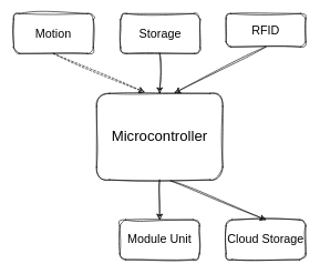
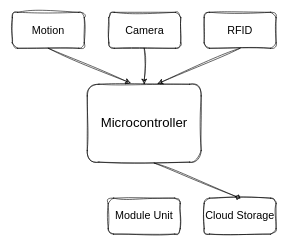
- <mxCell id="4" value="RFID" style="rounded=1;whiteSpace=wrap;html=1;fontSize=18;labelBackgroundColor=none;sketch=1;curveFitting=1;jiggle=2;" vertex="1" parent="1"><mxGeometry x="340" y="20" width="120" height="50" as="geometry" /></mxCell>
+ <mxCell id="4" value="RFID" style="rounded=1;whiteSpace=wrap;html=1;fontSize=18;labelBackgroundColor=none;sketch=1;curveFitting=1;jiggle=2;" vertex="1" parent="1"><mxGeometry x="340" y="20" width="120" height="60" as="geometry" /></mxCell>
- <mxCell id="3" value="Storage" style="rounded=1;whiteSpace=wrap;html=1;fontSize=18;labelBackgroundColor=none;sketch=1;curveFitting=1;jiggle=2;" vertex="1" parent="1"><mxGeometry x="181" y="20" width="120" height="60" as="geometry" /></mxCell>
+ <mxCell id="3" value="Camera" style="rounded=1;whiteSpace=wrap;html=1;fontSize=18;labelBackgroundColor=none;sketch=1;curveFitting=1;jiggle=2;" vertex="1" parent="1"><mxGeometry x="181" y="20" width="120" height="60" as="geometry" /></mxCell>
- <mxCell id="11" value="" style="endArrow=classic;html=1;rounded=0;exitX=0.5;exitY=1;exitDx=0;exitDy=0;entryX=0.38;entryY=-0.015;entryDx=0;entryDy=0;entryPerimeter=0;labelBackgroundColor=none;fontColor=default;sketch=1;curveFitting=1;jiggle=2;dashed=1;" edge="1" parent="1" source="2" target="5"><mxGeometry width="50" height="50" relative="1" as="geometry"><mxPoint x="410" y="90" as="sourcePoint" /><mxPoint x="272" y="149" as="targetPoint" /></mxGeometry></mxCell>
+ <mxCell id="11" value="" style="endArrow=classic;html=1;rounded=0;exitX=0.5;exitY=1;exitDx=0;exitDy=0;entryX=0.38;entryY=-0.015;entryDx=0;entryDy=0;entryPerimeter=0;labelBackgroundColor=none;fontColor=default;sketch=1;curveFitting=1;jiggle=2;" edge="1" parent="1" source="2" target="5"><mxGeometry width="50" height="50" relative="1" as="geometry"><mxPoint x="410" y="90" as="sourcePoint" /><mxPoint x="272" y="149" as="targetPoint" /></mxGeometry></mxCell>
- <mxCell id="12" value="" style="endArrow=classic;html=1;rounded=0;exitX=0.5;exitY=1;exitDx=0;exitDy=0;labelBackgroundColor=none;fontColor=default;sketch=1;curveFitting=1;jiggle=2;" edge="1" parent="1" source="5" target="6"><mxGeometry width="50" height="50" relative="1" as="geometry"><mxPoint x="250" y="90" as="sourcePoint" /><mxPoint x="250" y="150" as="targetPoint" /></mxGeometry></mxCell>
- <mxCell id="13" value="" style="endArrow=classic;html=1;rounded=0;exitX=0.588;exitY=1.012;exitDx=0;exitDy=0;exitPerimeter=0;entryX=0.5;entryY=0;entryDx=0;entryDy=0;labelBackgroundColor=none;fontColor=default;sketch=1;curveFitting=1;jiggle=2;" edge="1" parent="1" source="5" target="7"><mxGeometry width="50" height="50" relative="1" as="geometry"><mxPoint x="250" y="280" as="sourcePoint" /><mxPoint x="250" y="340" as="targetPoint" /></mxGeometry></mxCell>
+ <mxCell id="13" value="" style="endArrow=diamond;html=1;rounded=0;exitX=0.588;exitY=1.012;exitDx=0;exitDy=0;exitPerimeter=0;entryX=0.5;entryY=0;entryDx=0;entryDy=0;labelBackgroundColor=none;fontColor=default;sketch=1;curveFitting=1;jiggle=2;" edge="1" parent="1" source="5" target="7"><mxGeometry width="50" height="50" relative="1" as="geometry"><mxPoint x="250" y="280" as="sourcePoint" /><mxPoint x="250" y="340" as="targetPoint" /></mxGeometry></mxCell>
